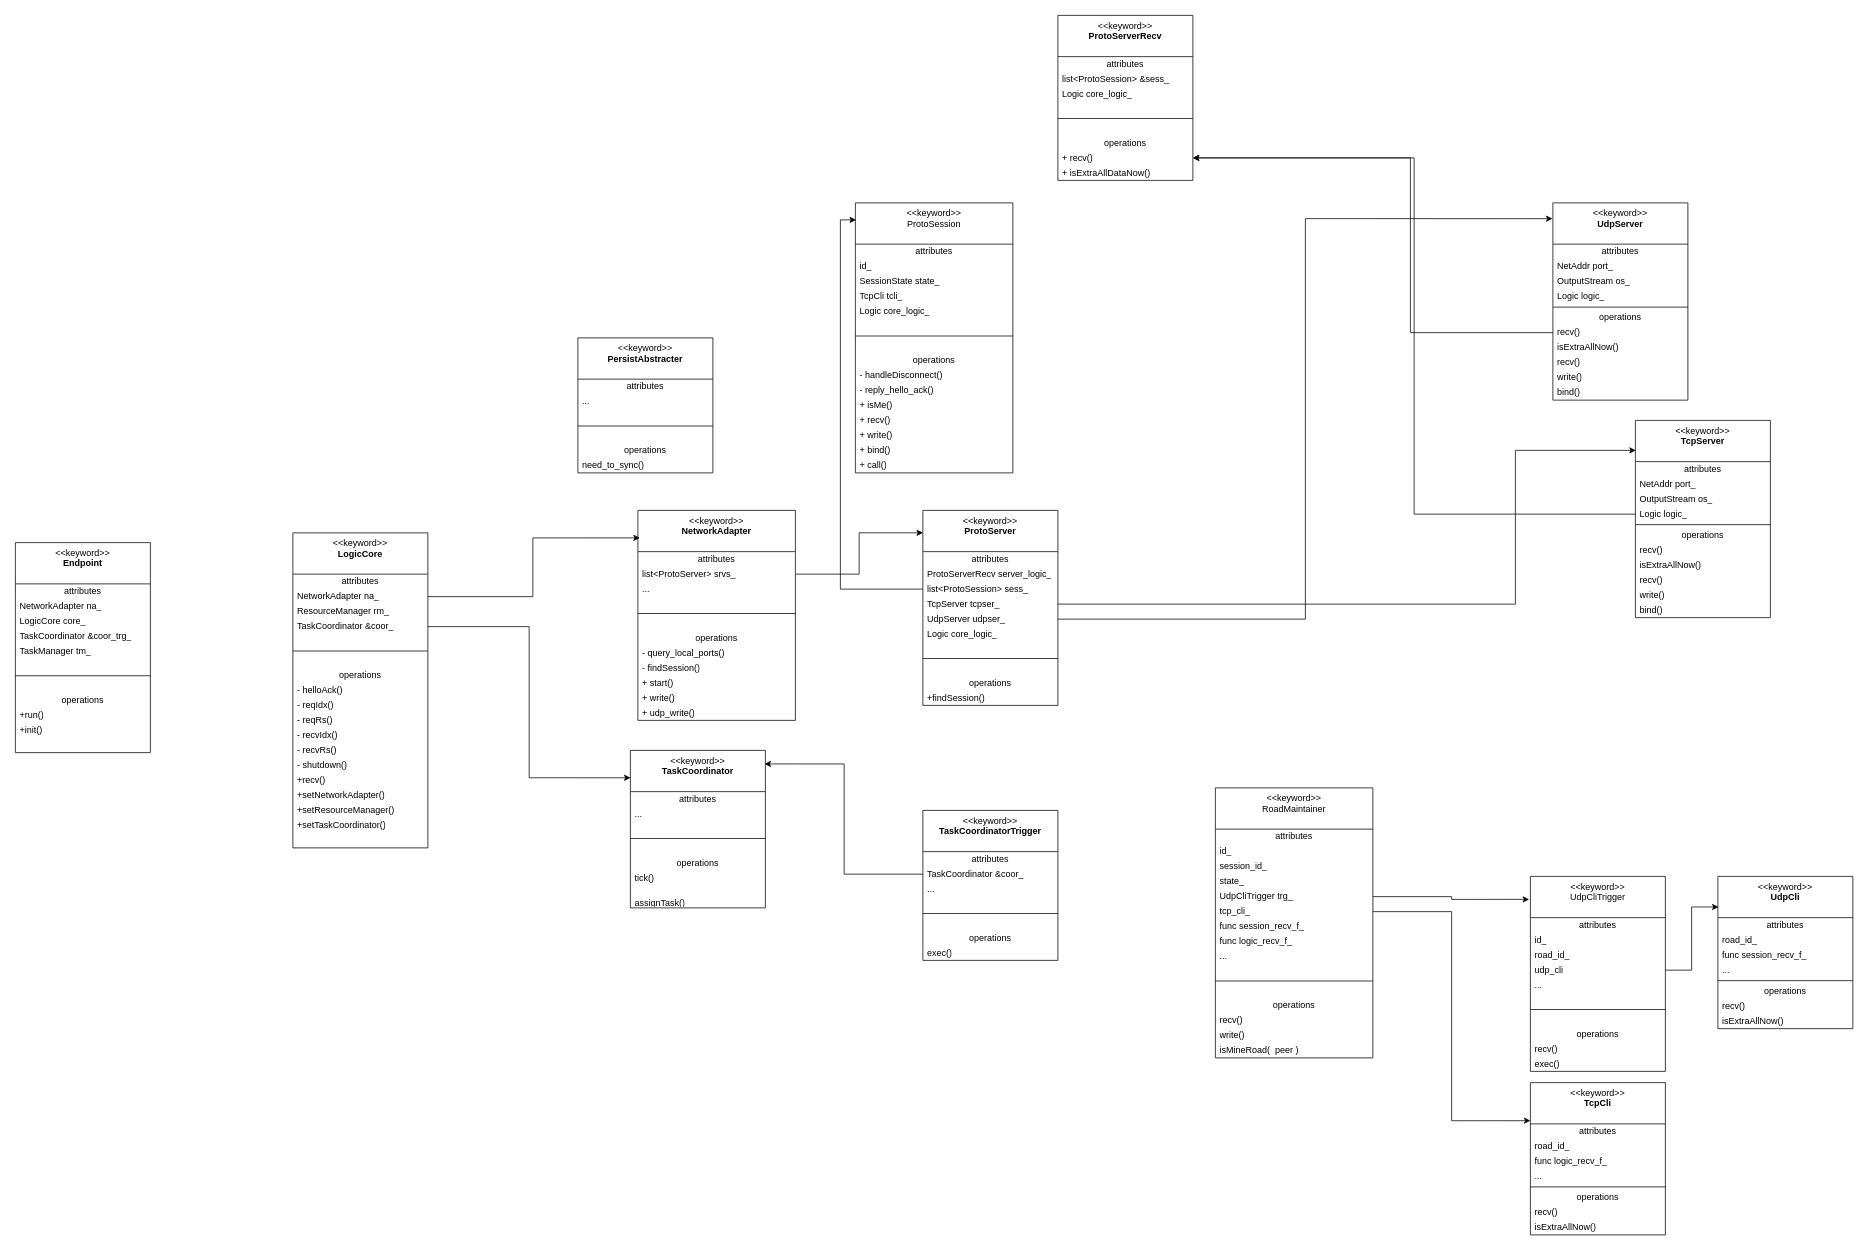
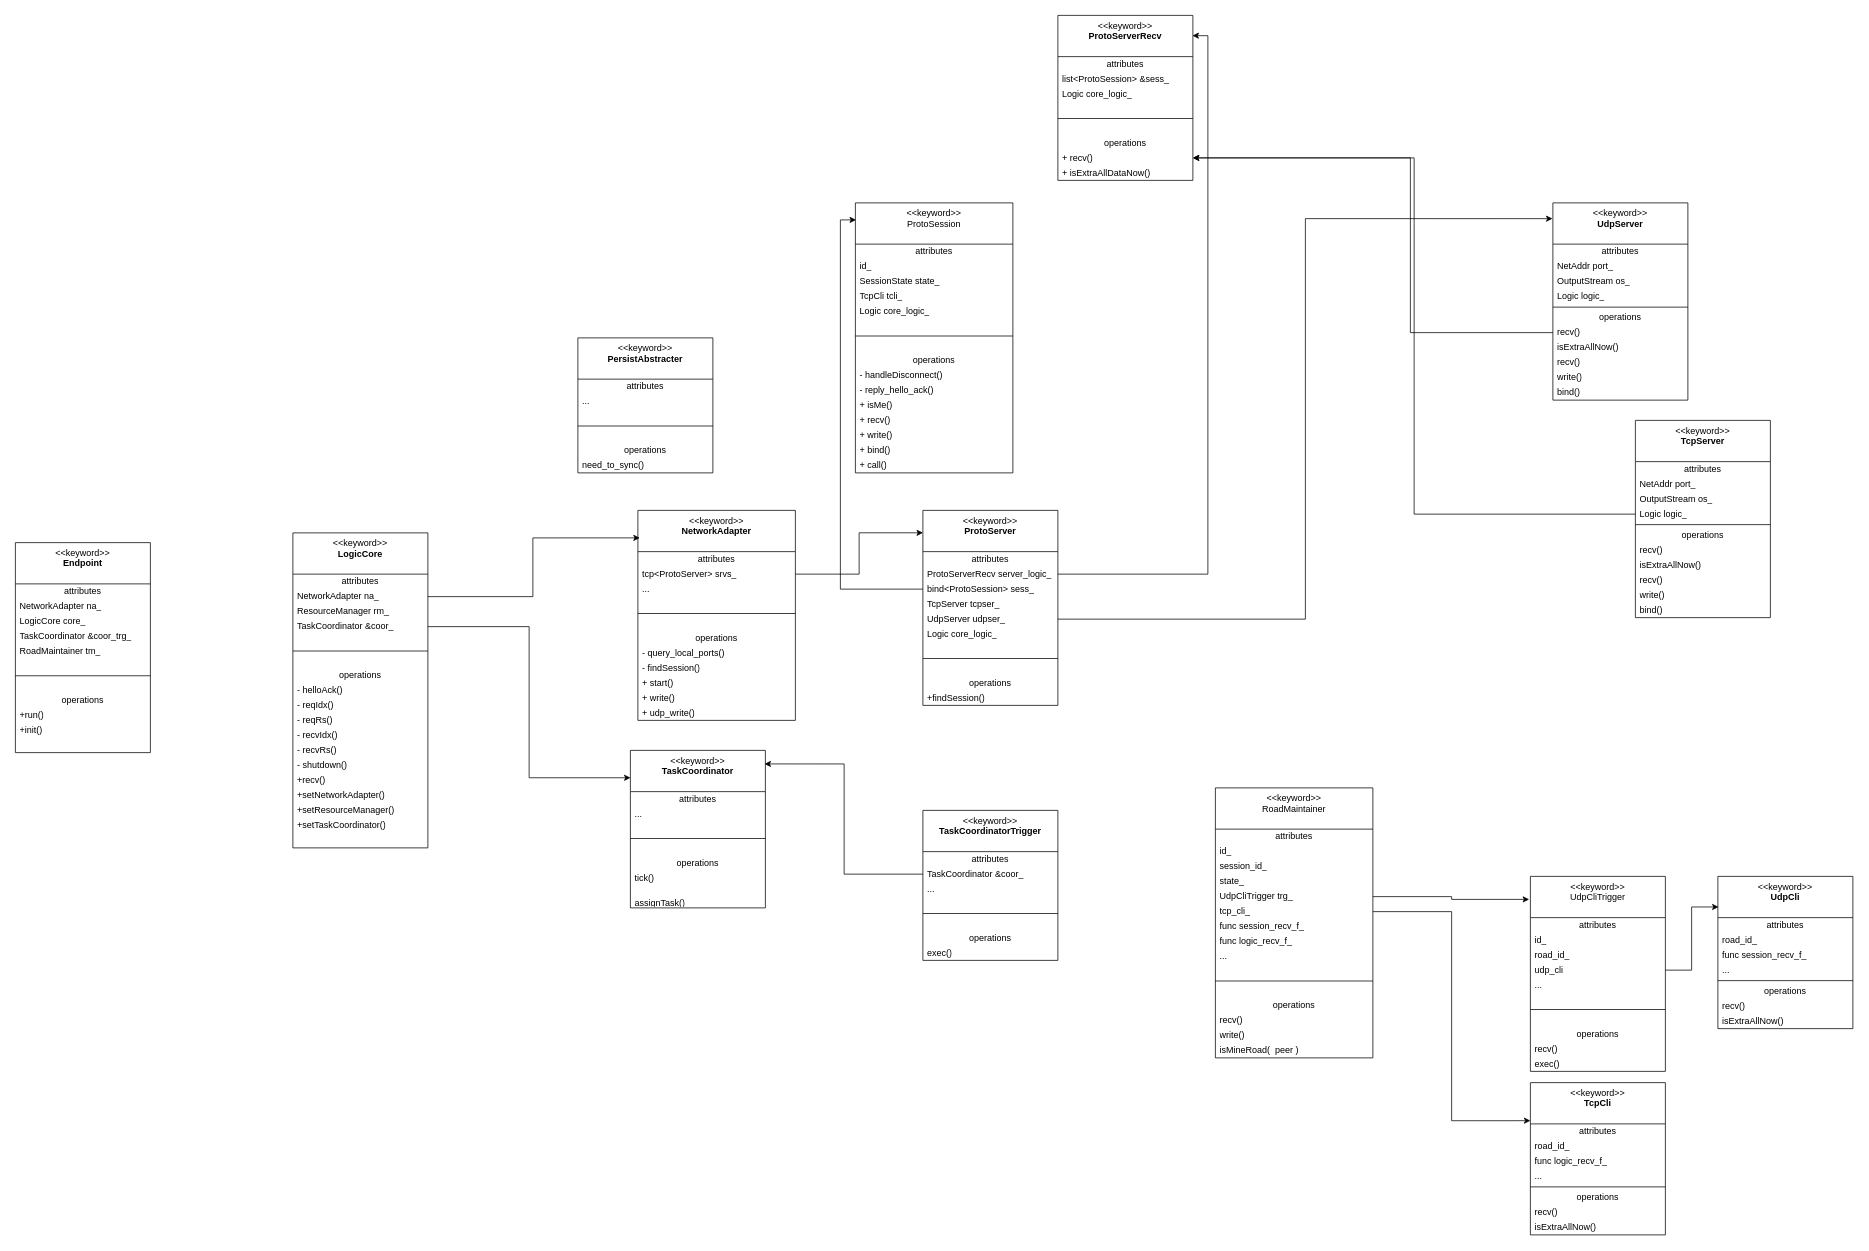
+ <mxCell id="160" style="edgeStyle=orthogonalEdgeStyle;rounded=0;orthogonalLoop=1;jettySize=auto;html=1;entryX=0.997;entryY=0.123;entryDx=0;entryDy=0;entryPerimeter=0;" edge="1" parent="1" source="142" target="150"><mxGeometry relative="1" as="geometry" /></mxCell>
- <mxCell id="159" style="edgeStyle=orthogonalEdgeStyle;rounded=0;orthogonalLoop=1;jettySize=auto;html=1;entryX=0.003;entryY=0.152;entryDx=0;entryDy=0;entryPerimeter=0;" edge="1" parent="1" source="144" target="96"><mxGeometry relative="1" as="geometry"><Array as="points"><mxPoint x="2020" y="805" /><mxPoint x="2020" y="600" /></Array></mxGeometry></mxCell>
- <mxCell id="44" value="list&amp;lt;ProtoServer&amp;gt; srvs_" style="text;html=1;strokeColor=none;fillColor=none;align=left;verticalAlign=middle;spacingLeft=4;spacingRight=4;overflow=hidden;rotatable=0;points=[[0,0.5],[1,0.5]];portConstraint=eastwest;whiteSpace=wrap;" parent="42" vertex="1"><mxGeometry y="75" width="210" height="20" as="geometry" /></mxCell>
+ <mxCell id="44" value="tcp&amp;lt;ProtoServer&amp;gt; srvs_" style="text;html=1;strokeColor=none;fillColor=none;align=left;verticalAlign=middle;spacingLeft=4;spacingRight=4;overflow=hidden;rotatable=0;points=[[0,0.5],[1,0.5]];portConstraint=eastwest;whiteSpace=wrap;" parent="42" vertex="1"><mxGeometry y="75" width="210" height="20" as="geometry" /></mxCell>
- <mxCell id="143" value="list&amp;lt;ProtoSession&amp;gt; sess_" style="text;html=1;strokeColor=none;fillColor=none;align=left;verticalAlign=middle;spacingLeft=4;spacingRight=4;overflow=hidden;rotatable=0;points=[[0,0.5],[1,0.5]];portConstraint=eastwest;whiteSpace=wrap;" vertex="1" parent="140"><mxGeometry y="95" width="180" height="20" as="geometry" /></mxCell>
+ <mxCell id="143" value="bind&amp;lt;ProtoSession&amp;gt; sess_" style="text;html=1;strokeColor=none;fillColor=none;align=left;verticalAlign=middle;spacingLeft=4;spacingRight=4;overflow=hidden;rotatable=0;points=[[0,0.5],[1,0.5]];portConstraint=eastwest;whiteSpace=wrap;" vertex="1" parent="140"><mxGeometry y="95" width="180" height="20" as="geometry" /></mxCell>
- <mxCell id="133" value="TaskManager tm_" style="text;html=1;strokeColor=none;fillColor=none;align=left;verticalAlign=middle;spacingLeft=4;spacingRight=4;overflow=hidden;rotatable=0;points=[[0,0.5],[1,0.5]];portConstraint=eastwest;fontColor=#000000;whiteSpace=wrap;" vertex="1" parent="128"><mxGeometry y="135" width="180" height="20" as="geometry" /></mxCell>
+ <mxCell id="133" value="RoadMaintainer tm_" style="text;html=1;strokeColor=none;fillColor=none;align=left;verticalAlign=middle;spacingLeft=4;spacingRight=4;overflow=hidden;rotatable=0;points=[[0,0.5],[1,0.5]];portConstraint=eastwest;fontColor=#000000;whiteSpace=wrap;" vertex="1" parent="128"><mxGeometry y="135" width="180" height="20" as="geometry" /></mxCell>
